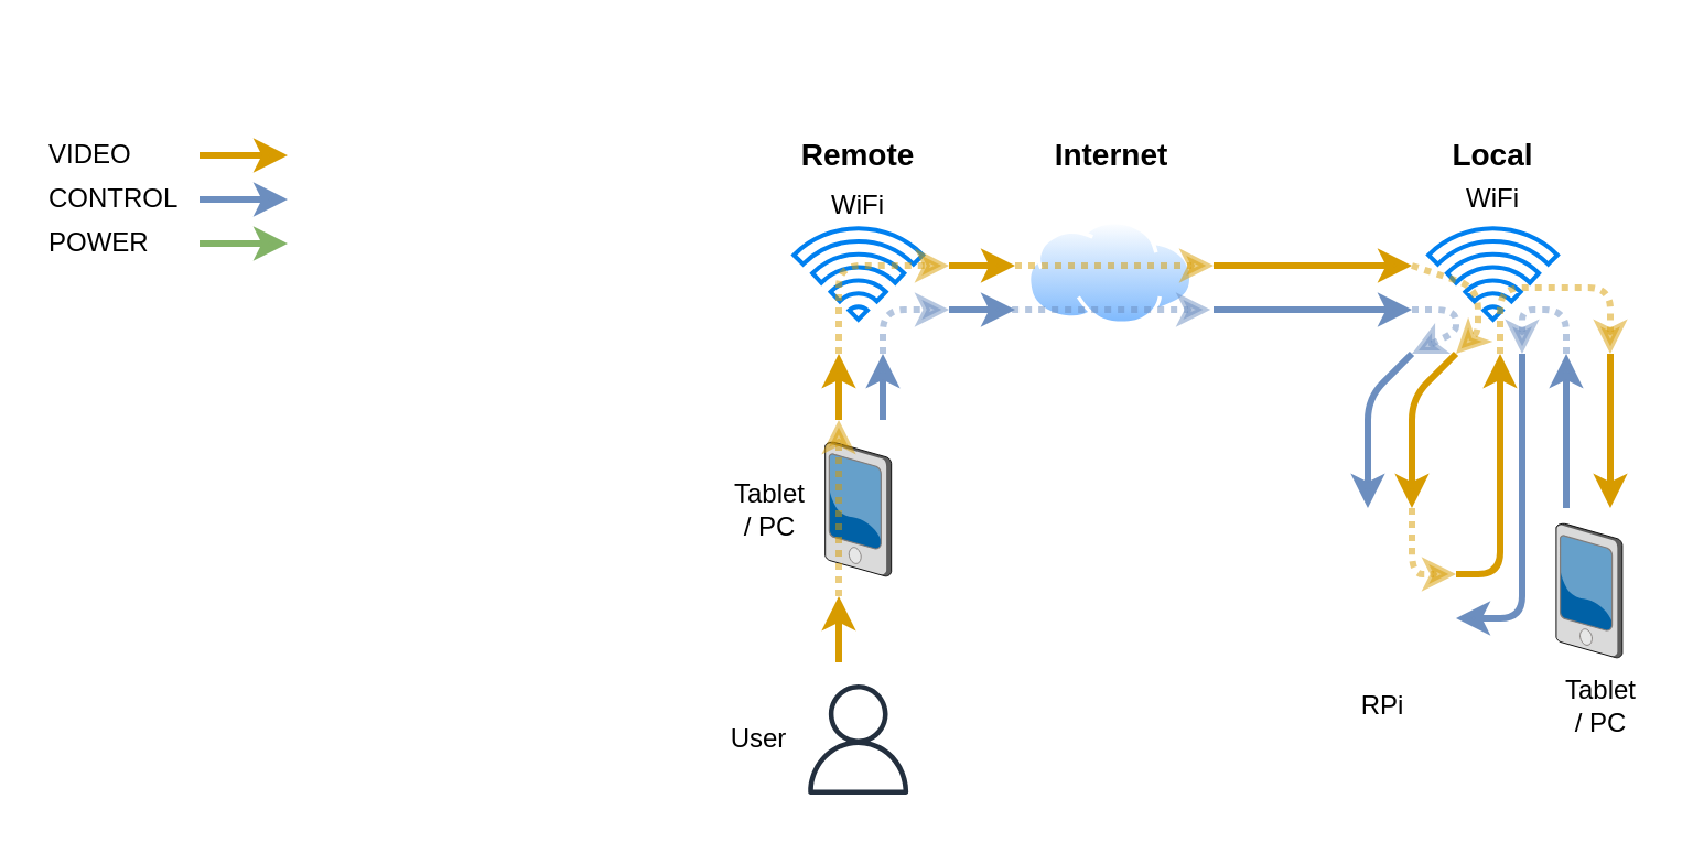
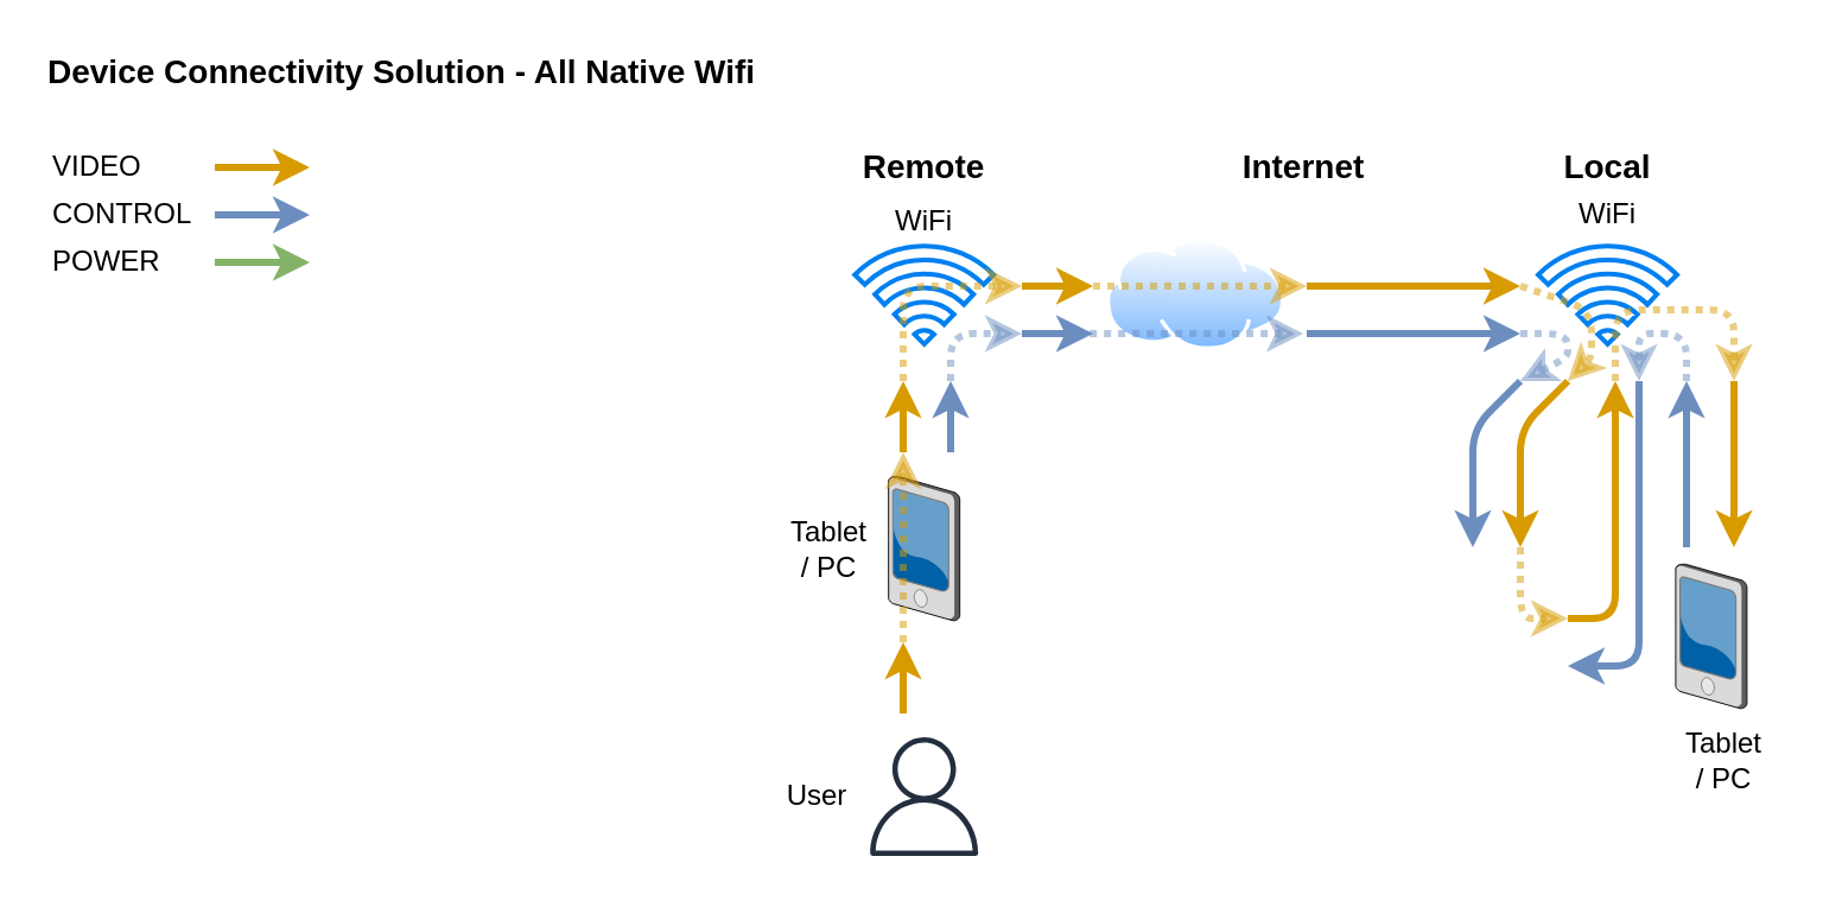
+ <mxCell id="15" value="Device Connectivity Solution - All Native Wifi" style="text;html=1;strokeColor=none;fillColor=none;align=left;verticalAlign=middle;whiteSpace=wrap;rounded=0;fontSize=14;fontStyle=1;spacing=0;" vertex="1" parent="1"><mxGeometry x="20" y="20" width="330.75" height="20" as="geometry" /></mxCell>
- <mxCell id="9" value="Internet" style="text;html=1;strokeColor=none;fillColor=none;align=center;verticalAlign=middle;whiteSpace=wrap;rounded=0;fontSize=14;fontStyle=1" vertex="1" parent="1"><mxGeometry x="483.57" y="60" width="40" height="20" as="geometry" /></mxCell>
+ <mxCell id="9" value="Internet" style="text;html=1;strokeColor=none;fillColor=none;align=center;verticalAlign=middle;whiteSpace=wrap;rounded=0;fontSize=14;fontStyle=1" vertex="1" parent="1"><mxGeometry x="528.57" y="60" width="40" height="20" as="geometry" /></mxCell>
- <mxCell id="21" value="RPi" style="text;html=1;strokeColor=none;fillColor=none;align=center;verticalAlign=middle;whiteSpace=wrap;rounded=0;" vertex="1" parent="1"><mxGeometry x="607" y="310" width="40" height="20" as="geometry" /></mxCell>
